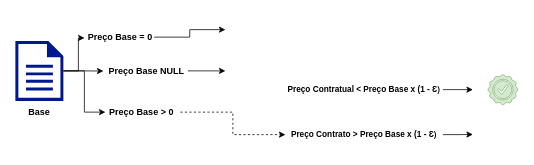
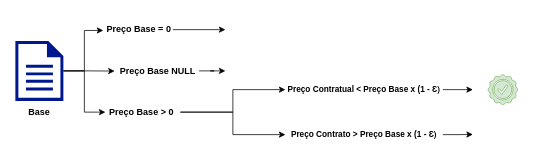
- <mxCell id="7" value="&lt;b&gt;Preço Base = 0&lt;/b&gt;" style="text;strokeColor=none;align=center;fillColor=none;html=1;verticalAlign=middle;whiteSpace=wrap;rounded=0;" vertex="1" parent="1"><mxGeometry x="115" y="34" width="90" height="30" as="geometry" /></mxCell>
+ <mxCell id="7" value="&lt;b&gt;Preço Base = 0&lt;/b&gt;" style="text;strokeColor=none;align=center;fillColor=none;html=1;verticalAlign=middle;whiteSpace=wrap;rounded=0;" vertex="1" parent="1"><mxGeometry x="140" y="24" width="90" height="30" as="geometry" /></mxCell>
- <mxCell id="12" value="&lt;b&gt;Preço Base NULL&lt;/b&gt;" style="text;strokeColor=none;align=center;fillColor=none;html=1;verticalAlign=middle;whiteSpace=wrap;rounded=0;" vertex="1" parent="1"><mxGeometry x="140" y="79" width="110" height="30" as="geometry" /></mxCell>
+ <mxCell id="12" value="&lt;b&gt;Preço Base NULL&lt;/b&gt;" style="text;strokeColor=none;align=center;fillColor=none;html=1;verticalAlign=middle;whiteSpace=wrap;rounded=0;" vertex="1" parent="1"><mxGeometry x="155" y="79" width="110" height="30" as="geometry" /></mxCell>
+ <mxCell id="9" style="edgeStyle=orthogonalEdgeStyle;rounded=0;orthogonalLoop=1;jettySize=auto;html=1;entryX=0;entryY=0.5;entryDx=0;entryDy=0;" edge="1" parent="1" source="10" target="17"><mxGeometry relative="1" as="geometry" /></mxCell>
- <mxCell id="8" style="edgeStyle=orthogonalEdgeStyle;rounded=0;orthogonalLoop=1;jettySize=auto;html=1;entryX=0;entryY=0.5;entryDx=0;entryDy=0;dashed=1;" edge="1" parent="1" source="10" target="19"><mxGeometry relative="1" as="geometry" /></mxCell>
+ <mxCell id="8" style="edgeStyle=orthogonalEdgeStyle;rounded=0;orthogonalLoop=1;jettySize=auto;html=1;entryX=0;entryY=0.5;entryDx=0;entryDy=0;" edge="1" parent="1" source="10" target="19"><mxGeometry relative="1" as="geometry" /></mxCell>
